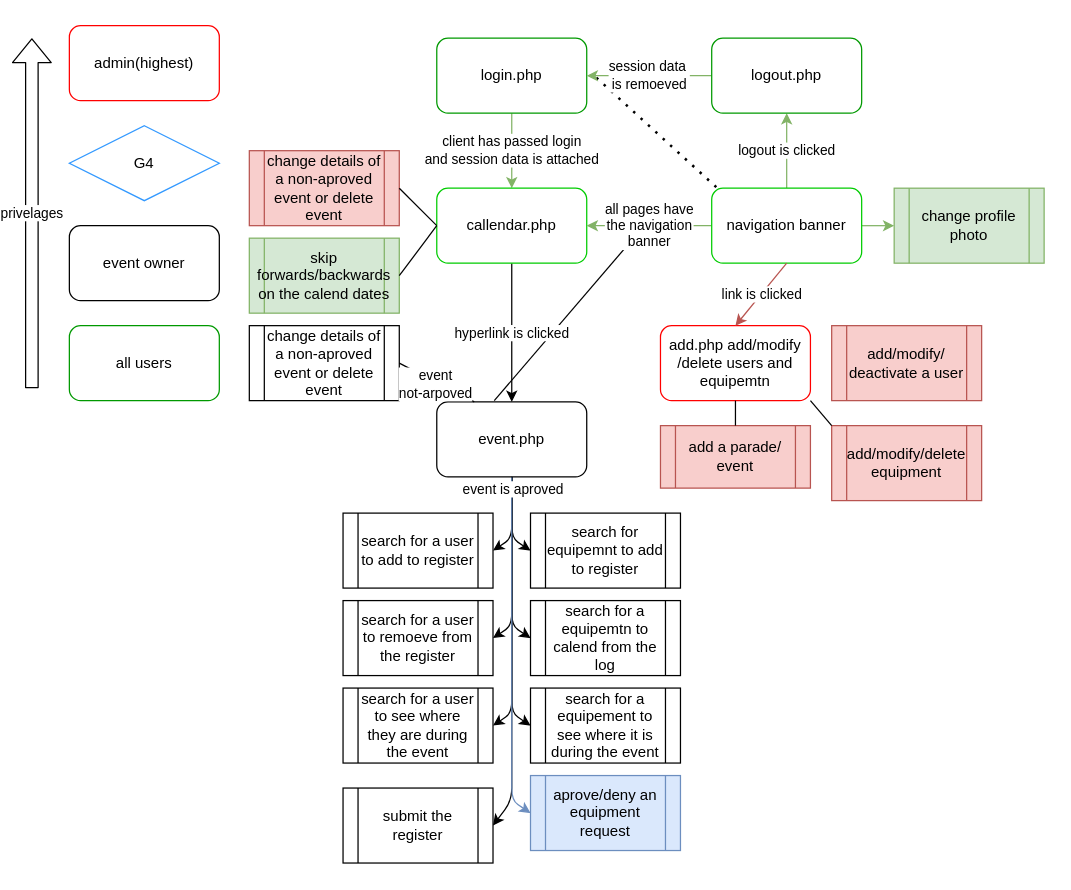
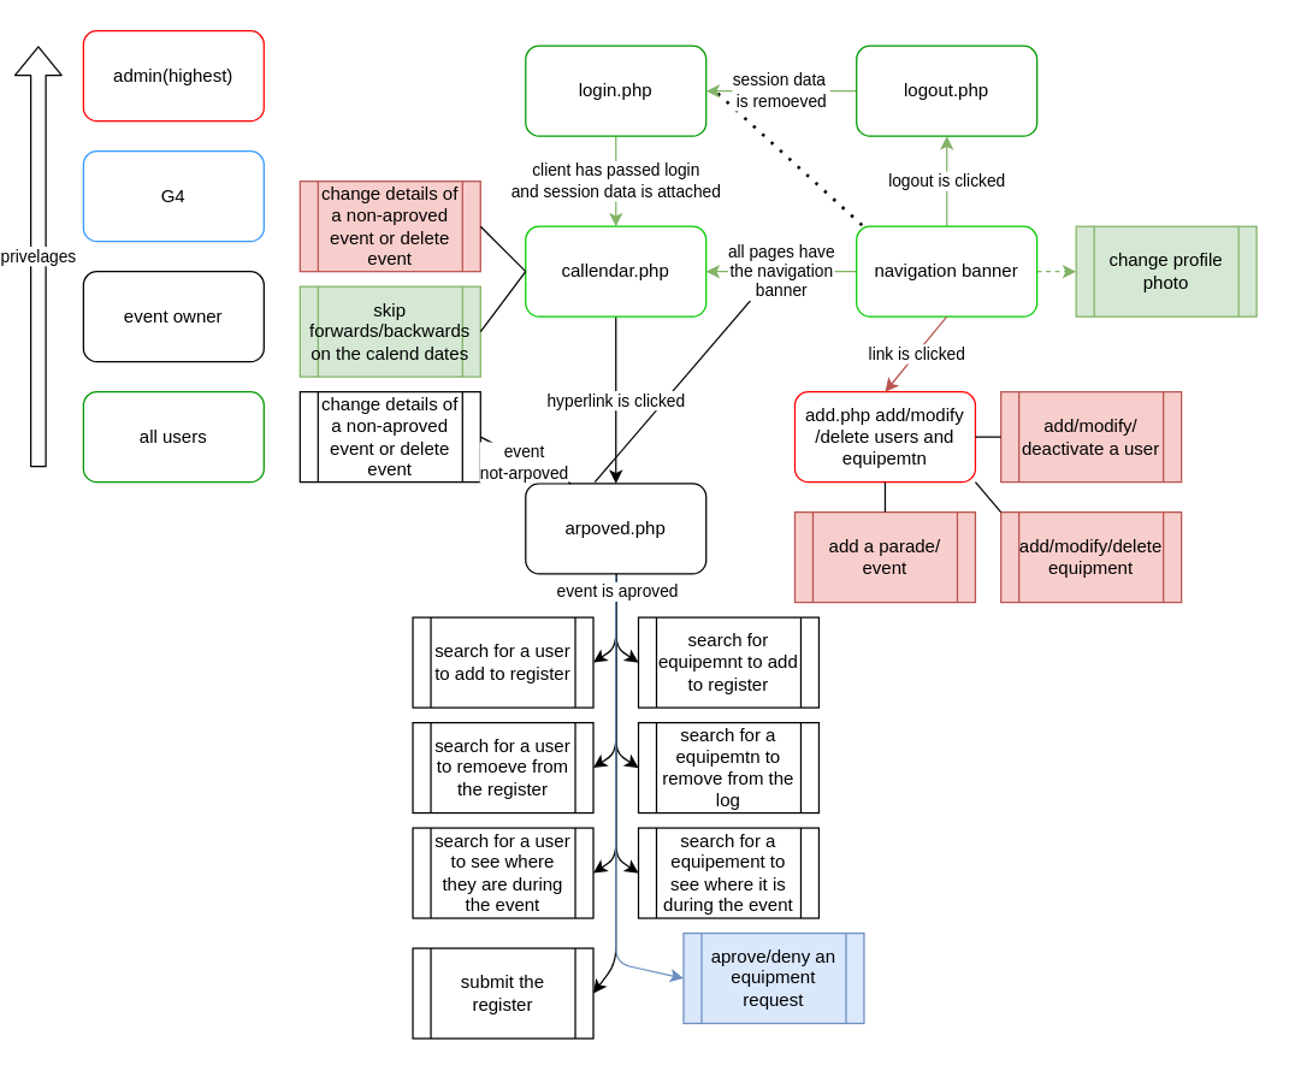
- <mxCell id="6" value="G4" style="rhombus;whiteSpace=wrap;html=1;strokeColor=#3399FF;" vertex="1" parent="1"><mxGeometry x="50" y="100" width="120" height="60" as="geometry" /></mxCell>
+ <mxCell id="6" value="G4" style="rounded=1;whiteSpace=wrap;html=1;strokeColor=#3399FF;" vertex="1" parent="1"><mxGeometry x="50" y="100" width="120" height="60" as="geometry" /></mxCell>
- <mxCell id="15" style="edgeStyle=none;html=1;entryX=0;entryY=0.5;entryDx=0;entryDy=0;fillColor=#d5e8d4;strokeColor=#82b366;" edge="1" parent="1" source="16" target="51"><mxGeometry relative="1" as="geometry" /></mxCell>
+ <mxCell id="15" style="edgeStyle=none;html=1;entryX=0;entryY=0.5;entryDx=0;entryDy=0;fillColor=#d5e8d4;strokeColor=#82b366;dashed=1;" edge="1" parent="1" source="16" target="51"><mxGeometry relative="1" as="geometry" /></mxCell>
+ <mxCell id="40" value="" style="endArrow=none;html=1;exitX=0;exitY=0.5;exitDx=0;exitDy=0;entryX=1;entryY=0.5;entryDx=0;entryDy=0;" edge="1" parent="1" source="21" target="19"><mxGeometry width="50" height="50" relative="1" as="geometry"><mxPoint x="343" y="210" as="sourcePoint" /><mxPoint x="513" y="240" as="targetPoint" /></mxGeometry></mxCell>
- <mxCell id="35" value="event.php" style="rounded=1;whiteSpace=wrap;html=1;" vertex="1" parent="1"><mxGeometry x="344" y="321" width="120" height="60" as="geometry" /></mxCell>
+ <mxCell id="35" value="arpoved.php" style="rounded=1;whiteSpace=wrap;html=1;" vertex="1" parent="1"><mxGeometry x="344" y="321" width="120" height="60" as="geometry" /></mxCell>
- <mxCell id="23" value="add a parade/ event" style="shape=process;whiteSpace=wrap;html=1;backgroundOutline=1;fillColor=#f8cecc;strokeColor=#b85450;" vertex="1" parent="1"><mxGeometry x="523" y="340" width="120" height="50" as="geometry" /></mxCell>
+ <mxCell id="23" value="add a parade/ event" style="shape=process;whiteSpace=wrap;html=1;backgroundOutline=1;fillColor=#f8cecc;strokeColor=#b85450;" vertex="1" parent="1"><mxGeometry x="523" y="340" width="120" height="60" as="geometry" /></mxCell>
- <mxCell id="47" value="&lt;span style=&quot;color: rgb(0, 0, 0);&quot;&gt;search for a equipemtn to calend from the log&lt;/span&gt;" style="shape=process;whiteSpace=wrap;html=1;backgroundOutline=1;" vertex="1" parent="1"><mxGeometry x="419" y="480" width="120" height="60" as="geometry" /></mxCell>
+ <mxCell id="47" value="&lt;span style=&quot;color: rgb(0, 0, 0);&quot;&gt;search for a equipemtn to remove from the log&lt;/span&gt;" style="shape=process;whiteSpace=wrap;html=1;backgroundOutline=1;" vertex="1" parent="1"><mxGeometry x="419" y="480" width="120" height="60" as="geometry" /></mxCell>
- <mxCell id="50" value="aprove/deny an equipment request" style="shape=process;whiteSpace=wrap;html=1;backgroundOutline=1;fillColor=#dae8fc;strokeColor=#6c8ebf;" vertex="1" parent="1"><mxGeometry x="419" y="620" width="120" height="60" as="geometry" /></mxCell>
+ <mxCell id="50" value="aprove/deny an equipment request" style="shape=process;whiteSpace=wrap;html=1;backgroundOutline=1;fillColor=#dae8fc;strokeColor=#6c8ebf;" vertex="1" parent="1"><mxGeometry x="449" y="620" width="120" height="60" as="geometry" /></mxCell>
